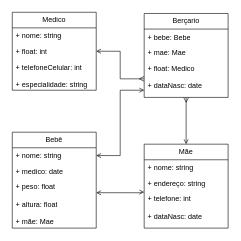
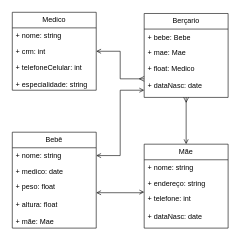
- <mxCell id="8" value="+ float: int" style="text;strokeColor=none;fillColor=none;align=left;verticalAlign=top;spacingLeft=4;spacingRight=4;overflow=hidden;rotatable=0;points=[[0,0.5],[1,0.5]];portConstraint=eastwest;whiteSpace=wrap;html=1;" vertex="1" parent="6"><mxGeometry y="52" width="140" height="26" as="geometry" /></mxCell>
+ <mxCell id="8" value="+ crm: int" style="text;strokeColor=none;fillColor=none;align=left;verticalAlign=top;spacingLeft=4;spacingRight=4;overflow=hidden;rotatable=0;points=[[0,0.5],[1,0.5]];portConstraint=eastwest;whiteSpace=wrap;html=1;" vertex="1" parent="6"><mxGeometry y="52" width="140" height="26" as="geometry" /></mxCell>
